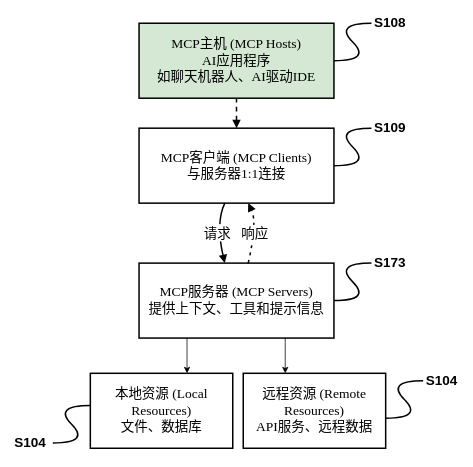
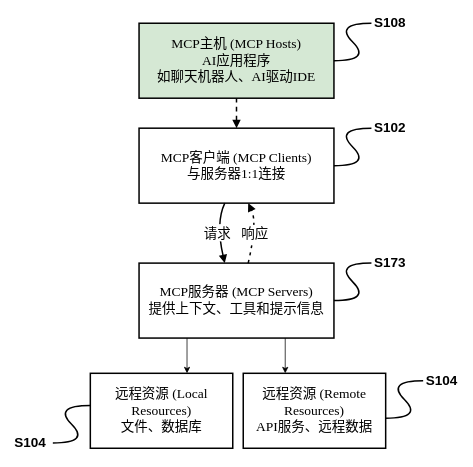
- <mxCell id="15" value="&lt;font style=&quot;font-size: 18px;&quot;&gt;S109&lt;/font&gt;" style="text;html=1;align=center;verticalAlign=middle;whiteSpace=wrap;rounded=0;fontStyle=1" vertex="1" parent="1"><mxGeometry x="500" y="160" width="40" height="20" as="geometry" /></mxCell>
+ <mxCell id="15" value="&lt;font style=&quot;font-size: 18px;&quot;&gt;S102&lt;/font&gt;" style="text;html=1;align=center;verticalAlign=middle;whiteSpace=wrap;rounded=0;fontStyle=1" vertex="1" parent="1"><mxGeometry x="500" y="160" width="40" height="20" as="geometry" /></mxCell>
- <mxCell id="5" value="本地资源 (Local Resources)&#10;文件、数据库" style="whiteSpace=wrap;strokeWidth=2;fontFamily=Verdana;fontColor=default;fontSize=18;" vertex="1" parent="1"><mxGeometry x="120" y="497" width="190" height="100" as="geometry" /></mxCell>
+ <mxCell id="5" value="远程资源 (Local Resources)&#10;文件、数据库" style="whiteSpace=wrap;strokeWidth=2;fontFamily=Verdana;fontColor=default;fontSize=18;" vertex="1" parent="1"><mxGeometry x="120" y="497" width="190" height="100" as="geometry" /></mxCell>
